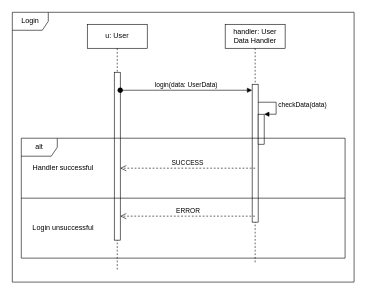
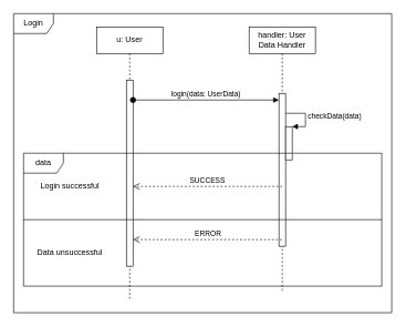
- <mxCell id="11" value="alt" style="shape=umlFrame;whiteSpace=wrap;html=1;" vertex="1" parent="10"><mxGeometry width="540" height="200" as="geometry" /></mxCell>
+ <mxCell id="11" value="data" style="shape=umlFrame;whiteSpace=wrap;html=1;" vertex="1" parent="10"><mxGeometry width="540" height="200" as="geometry" /></mxCell>
- <mxCell id="14" value="Handler successful" style="text;html=1;strokeColor=none;fillColor=none;align=center;verticalAlign=middle;whiteSpace=wrap;rounded=0;" vertex="1" parent="10"><mxGeometry y="40" width="140" height="20" as="geometry" /></mxCell>
+ <mxCell id="14" value="Login successful" style="text;html=1;strokeColor=none;fillColor=none;align=center;verticalAlign=middle;whiteSpace=wrap;rounded=0;" vertex="1" parent="10"><mxGeometry y="40" width="140" height="20" as="geometry" /></mxCell>
- <mxCell id="15" value="Login unsuccessful" style="text;html=1;strokeColor=none;fillColor=none;align=center;verticalAlign=middle;whiteSpace=wrap;rounded=0;" vertex="1" parent="10"><mxGeometry y="140" width="140" height="20" as="geometry" /></mxCell>
+ <mxCell id="15" value="Data unsuccessful" style="text;html=1;strokeColor=none;fillColor=none;align=center;verticalAlign=middle;whiteSpace=wrap;rounded=0;" vertex="1" parent="10"><mxGeometry y="140" width="140" height="20" as="geometry" /></mxCell>
